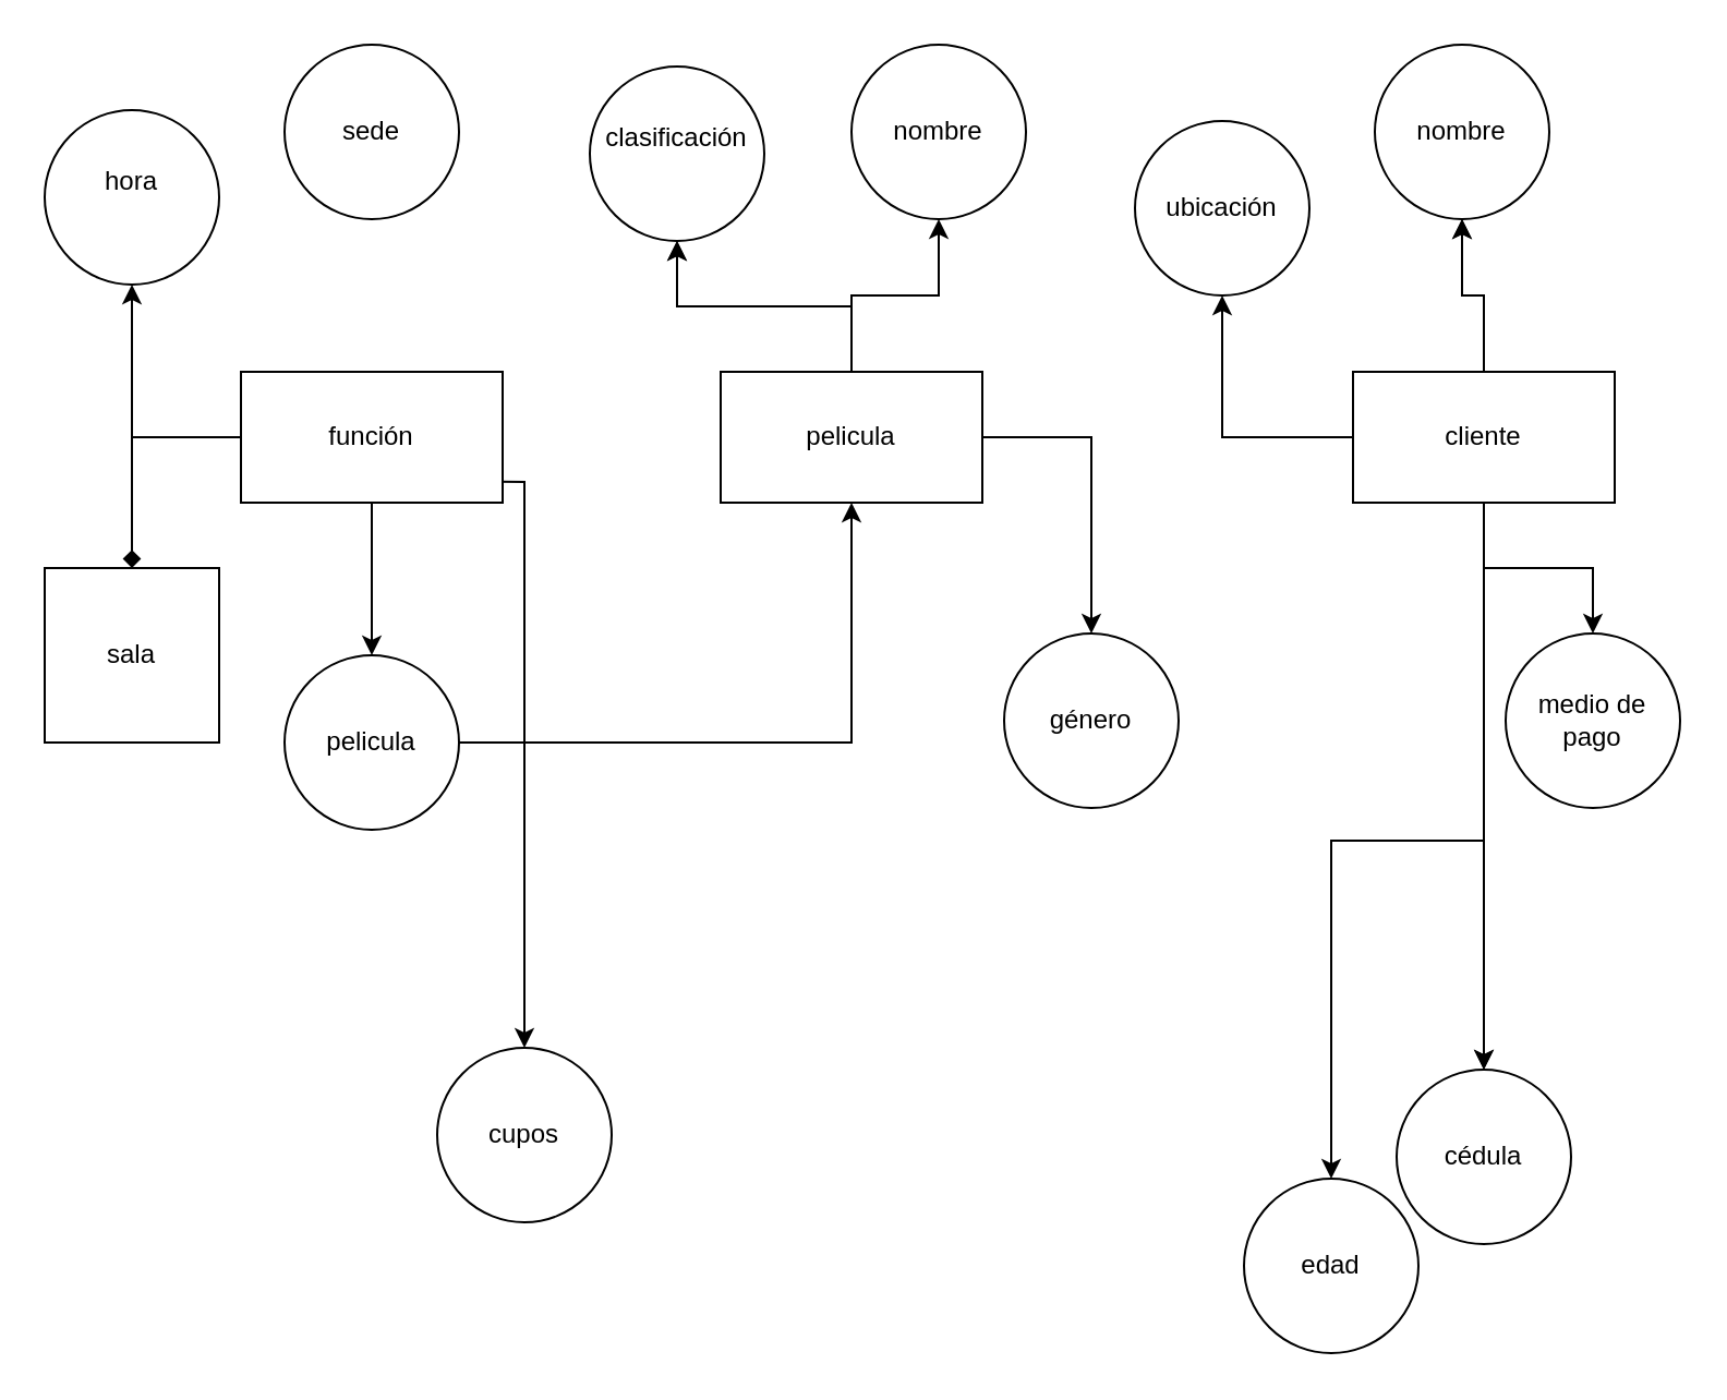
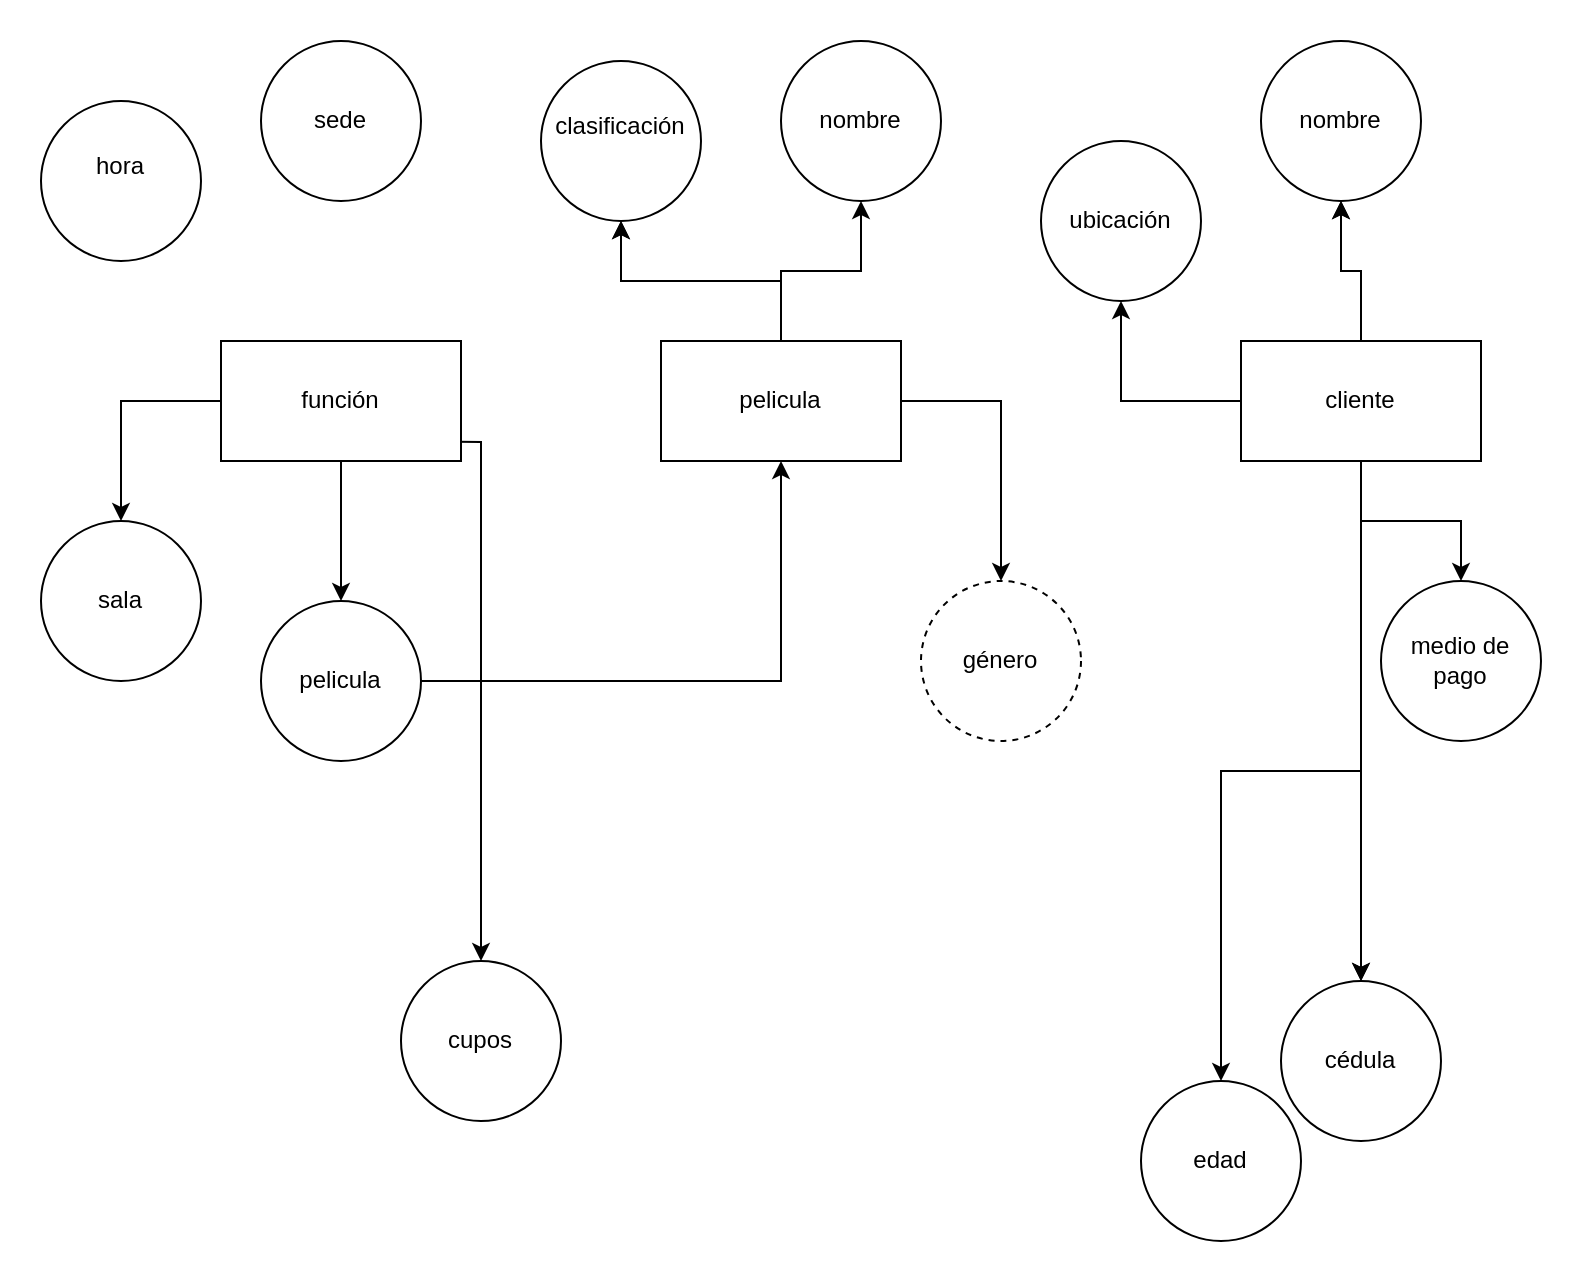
- <mxCell id="33" value="ubicación" style="ellipse;whiteSpace=wrap;html=1;rounded=0;" vertex="1" parent="1"><mxGeometry x="520" y="55" width="80" height="80" as="geometry" /></mxCell>
+ <mxCell id="33" value="ubicación" style="ellipse;whiteSpace=wrap;html=1;rounded=0;" vertex="1" parent="1"><mxGeometry x="520" y="70" width="80" height="80" as="geometry" /></mxCell>
- <mxCell id="16" value="" style="edgeStyle=orthogonalEdgeStyle;rounded=0;orthogonalLoop=1;jettySize=auto;html=1;" edge="1" parent="1" source="19" target="21"><mxGeometry relative="1" as="geometry" /></mxCell>
- <mxCell id="15" value="" style="edgeStyle=orthogonalEdgeStyle;rounded=0;orthogonalLoop=1;jettySize=auto;html=1;endArrow=diamond;" edge="1" parent="1" source="19" target="20"><mxGeometry relative="1" as="geometry" /></mxCell>
+ <mxCell id="15" value="" style="edgeStyle=orthogonalEdgeStyle;rounded=0;orthogonalLoop=1;jettySize=auto;html=1;" edge="1" parent="1" source="19" target="20"><mxGeometry relative="1" as="geometry" /></mxCell>
- <mxCell id="20" value="sala" style="whiteSpace=wrap;html=1;rounded=0;" vertex="1" parent="1"><mxGeometry x="20" y="260" width="80" height="80" as="geometry" /></mxCell>
+ <mxCell id="20" value="sala" style="ellipse;whiteSpace=wrap;html=1;rounded=0;" vertex="1" parent="1"><mxGeometry x="20" y="260" width="80" height="80" as="geometry" /></mxCell>
- <mxCell id="27" value="género" style="ellipse;whiteSpace=wrap;html=1;rounded=0;" vertex="1" parent="1"><mxGeometry x="460" y="290" width="80" height="80" as="geometry" /></mxCell>
+ <mxCell id="27" value="género" style="ellipse;whiteSpace=wrap;html=1;rounded=0;dashed=1;" vertex="1" parent="1"><mxGeometry x="460" y="290" width="80" height="80" as="geometry" /></mxCell>
